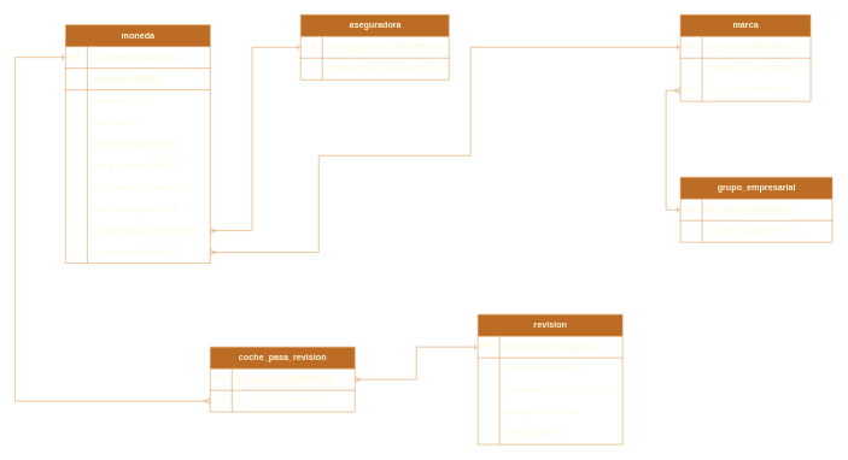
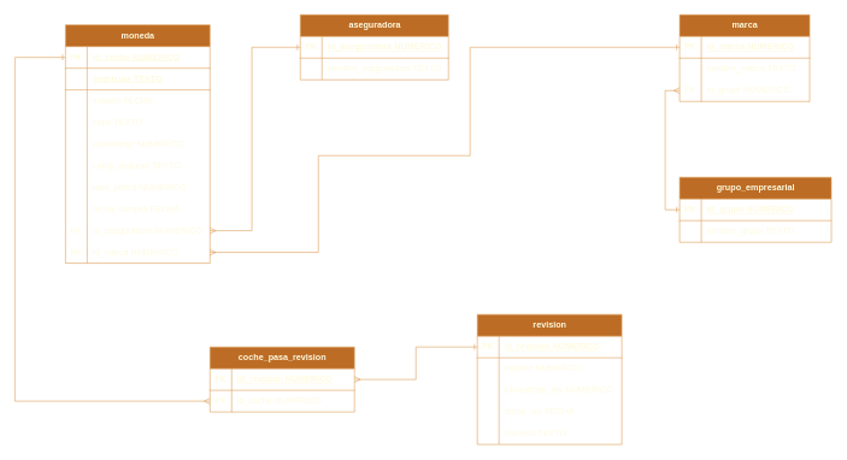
- <mxCell id="72" value="compra TEXTO" style="shape=partialRectangle;connectable=0;fillColor=none;top=0;left=0;bottom=0;right=0;align=left;spacingLeft=6;overflow=hidden;whiteSpace=wrap;html=1;labelBackgroundColor=none;strokeColor=#DDA15E;fontColor=#FEFAE0;" parent="70" vertex="1"><mxGeometry x="30" width="170" height="30" as="geometry"><mxRectangle width="170" height="30" as="alternateBounds" /></mxGeometry></mxCell>
+ <mxCell id="72" value="moneda TEXTO" style="shape=partialRectangle;connectable=0;fillColor=none;top=0;left=0;bottom=0;right=0;align=left;spacingLeft=6;overflow=hidden;whiteSpace=wrap;html=1;labelBackgroundColor=none;strokeColor=#DDA15E;fontColor=#FEFAE0;" parent="70" vertex="1"><mxGeometry x="30" width="170" height="30" as="geometry"><mxRectangle width="170" height="30" as="alternateBounds" /></mxGeometry></mxCell>
